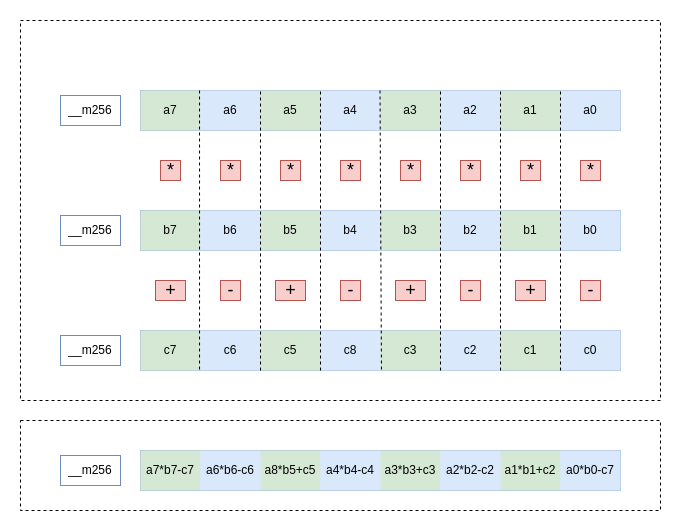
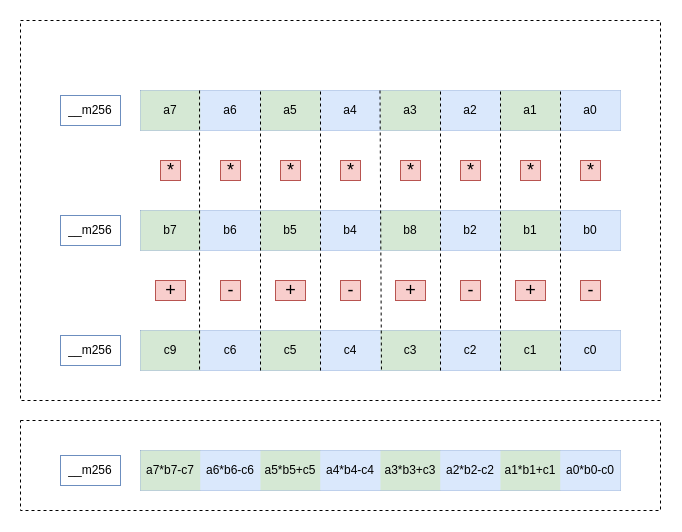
- <mxCell id="18" value="b3" style="shape=partialRectangle;html=1;whiteSpace=wrap;connectable=0;overflow=hidden;fillColor=#d5e8d4;top=0;left=0;bottom=0;right=0;pointerEvents=1;strokeColor=#82b366;" vertex="1" parent="13"><mxGeometry x="240" width="60" height="40" as="geometry"><mxRectangle width="60" height="40" as="alternateBounds" /></mxGeometry></mxCell>
+ <mxCell id="18" value="b8" style="shape=partialRectangle;html=1;whiteSpace=wrap;connectable=0;overflow=hidden;fillColor=#d5e8d4;top=0;left=0;bottom=0;right=0;pointerEvents=1;strokeColor=#82b366;" vertex="1" parent="13"><mxGeometry x="240" width="60" height="40" as="geometry"><mxRectangle width="60" height="40" as="alternateBounds" /></mxGeometry></mxCell>
- <mxCell id="26" value="c7" style="shape=partialRectangle;html=1;whiteSpace=wrap;connectable=0;overflow=hidden;fillColor=#d5e8d4;top=0;left=0;bottom=0;right=0;pointerEvents=1;strokeColor=#82b366;" vertex="1" parent="25"><mxGeometry width="60" height="40" as="geometry"><mxRectangle width="60" height="40" as="alternateBounds" /></mxGeometry></mxCell>
+ <mxCell id="26" value="c9" style="shape=partialRectangle;html=1;whiteSpace=wrap;connectable=0;overflow=hidden;fillColor=#d5e8d4;top=0;left=0;bottom=0;right=0;pointerEvents=1;strokeColor=#82b366;" vertex="1" parent="25"><mxGeometry width="60" height="40" as="geometry"><mxRectangle width="60" height="40" as="alternateBounds" /></mxGeometry></mxCell>
- <mxCell id="29" value="c8" style="shape=partialRectangle;html=1;whiteSpace=wrap;connectable=0;overflow=hidden;fillColor=#dae8fc;top=0;left=0;bottom=0;right=0;pointerEvents=1;strokeColor=#6c8ebf;" vertex="1" parent="25"><mxGeometry x="180" width="60" height="40" as="geometry"><mxRectangle width="60" height="40" as="alternateBounds" /></mxGeometry></mxCell>
+ <mxCell id="29" value="c4" style="shape=partialRectangle;html=1;whiteSpace=wrap;connectable=0;overflow=hidden;fillColor=#dae8fc;top=0;left=0;bottom=0;right=0;pointerEvents=1;strokeColor=#6c8ebf;" vertex="1" parent="25"><mxGeometry x="180" width="60" height="40" as="geometry"><mxRectangle width="60" height="40" as="alternateBounds" /></mxGeometry></mxCell>
- <mxCell id="39" value="a8*b5+c5" style="shape=partialRectangle;html=1;whiteSpace=wrap;connectable=0;overflow=hidden;fillColor=#d5e8d4;top=0;left=0;bottom=0;right=0;pointerEvents=1;strokeColor=#000000;" vertex="1" parent="36"><mxGeometry x="120" width="60" height="40" as="geometry"><mxRectangle width="60" height="40" as="alternateBounds" /></mxGeometry></mxCell>
+ <mxCell id="39" value="a5*b5+c5" style="shape=partialRectangle;html=1;whiteSpace=wrap;connectable=0;overflow=hidden;fillColor=#d5e8d4;top=0;left=0;bottom=0;right=0;pointerEvents=1;strokeColor=#000000;" vertex="1" parent="36"><mxGeometry x="120" width="60" height="40" as="geometry"><mxRectangle width="60" height="40" as="alternateBounds" /></mxGeometry></mxCell>
- <mxCell id="43" value="a1*b1+c2" style="shape=partialRectangle;html=1;whiteSpace=wrap;connectable=0;overflow=hidden;fillColor=#d5e8d4;top=0;left=0;bottom=0;right=0;pointerEvents=1;strokeColor=#000000;" vertex="1" parent="36"><mxGeometry x="360" width="60" height="40" as="geometry"><mxRectangle width="60" height="40" as="alternateBounds" /></mxGeometry></mxCell>
+ <mxCell id="43" value="a1*b1+c1" style="shape=partialRectangle;html=1;whiteSpace=wrap;connectable=0;overflow=hidden;fillColor=#d5e8d4;top=0;left=0;bottom=0;right=0;pointerEvents=1;strokeColor=#000000;" vertex="1" parent="36"><mxGeometry x="360" width="60" height="40" as="geometry"><mxRectangle width="60" height="40" as="alternateBounds" /></mxGeometry></mxCell>
- <mxCell id="44" value="a0*b0-c7" style="shape=partialRectangle;html=1;whiteSpace=wrap;connectable=0;overflow=hidden;fillColor=#dae8fc;top=0;left=0;bottom=0;right=0;pointerEvents=1;strokeColor=#6c8ebf;" vertex="1" parent="36"><mxGeometry x="420" width="60" height="40" as="geometry"><mxRectangle width="60" height="40" as="alternateBounds" /></mxGeometry></mxCell>
+ <mxCell id="44" value="a0*b0-c0" style="shape=partialRectangle;html=1;whiteSpace=wrap;connectable=0;overflow=hidden;fillColor=#dae8fc;top=0;left=0;bottom=0;right=0;pointerEvents=1;strokeColor=#6c8ebf;" vertex="1" parent="36"><mxGeometry x="420" width="60" height="40" as="geometry"><mxRectangle width="60" height="40" as="alternateBounds" /></mxGeometry></mxCell>
